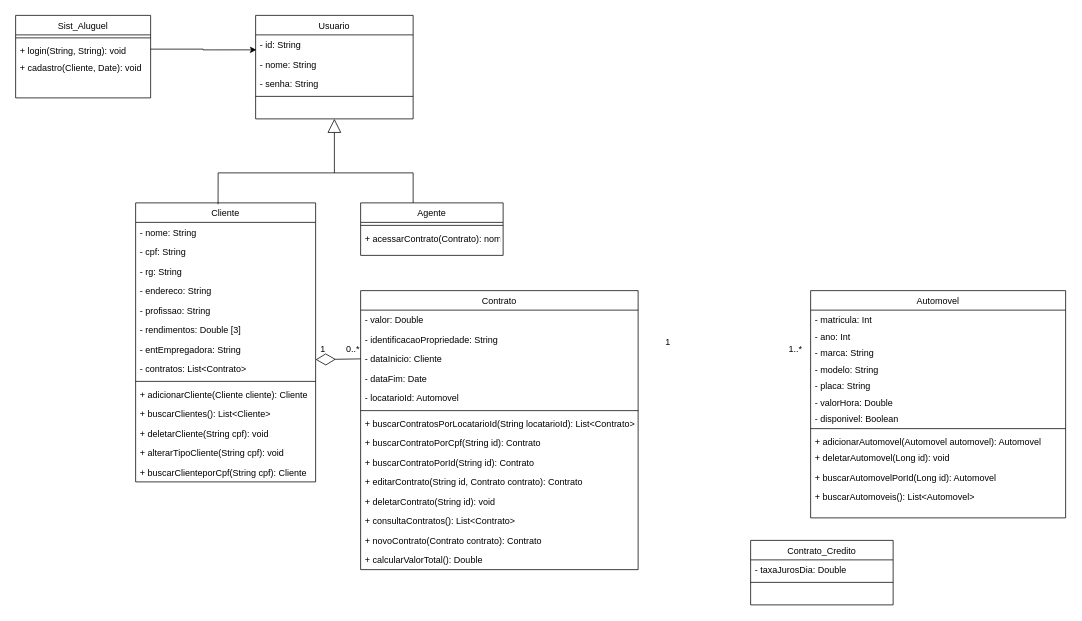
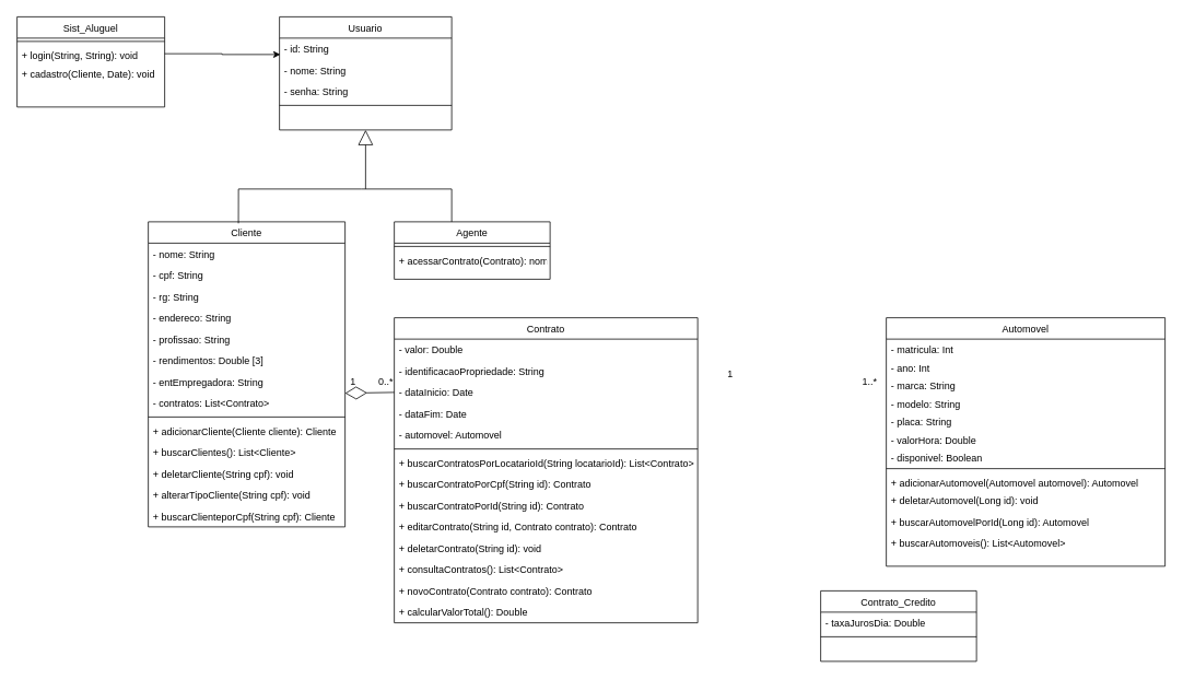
- <mxCell id="21" value="- dataInicio: Cliente" style="text;align=left;verticalAlign=top;spacingLeft=4;spacingRight=4;overflow=hidden;rotatable=0;points=[[0,0.5],[1,0.5]];portConstraint=eastwest;rounded=0;shadow=0;html=0;" parent="18" vertex="1"><mxGeometry y="78" width="370" height="26" as="geometry" /></mxCell>
+ <mxCell id="21" value="- dataInicio: Date" style="text;align=left;verticalAlign=top;spacingLeft=4;spacingRight=4;overflow=hidden;rotatable=0;points=[[0,0.5],[1,0.5]];portConstraint=eastwest;rounded=0;shadow=0;html=0;" parent="18" vertex="1"><mxGeometry y="78" width="370" height="26" as="geometry" /></mxCell>
- <mxCell id="23" value="- locatarioId: Automovel" style="text;align=left;verticalAlign=top;spacingLeft=4;spacingRight=4;overflow=hidden;rotatable=0;points=[[0,0.5],[1,0.5]];portConstraint=eastwest;rounded=0;shadow=0;html=0;" parent="18" vertex="1"><mxGeometry y="130" width="370" height="26" as="geometry" /></mxCell>
+ <mxCell id="23" value="- automovel: Automovel" style="text;align=left;verticalAlign=top;spacingLeft=4;spacingRight=4;overflow=hidden;rotatable=0;points=[[0,0.5],[1,0.5]];portConstraint=eastwest;rounded=0;shadow=0;html=0;" parent="18" vertex="1"><mxGeometry y="130" width="370" height="26" as="geometry" /></mxCell>
